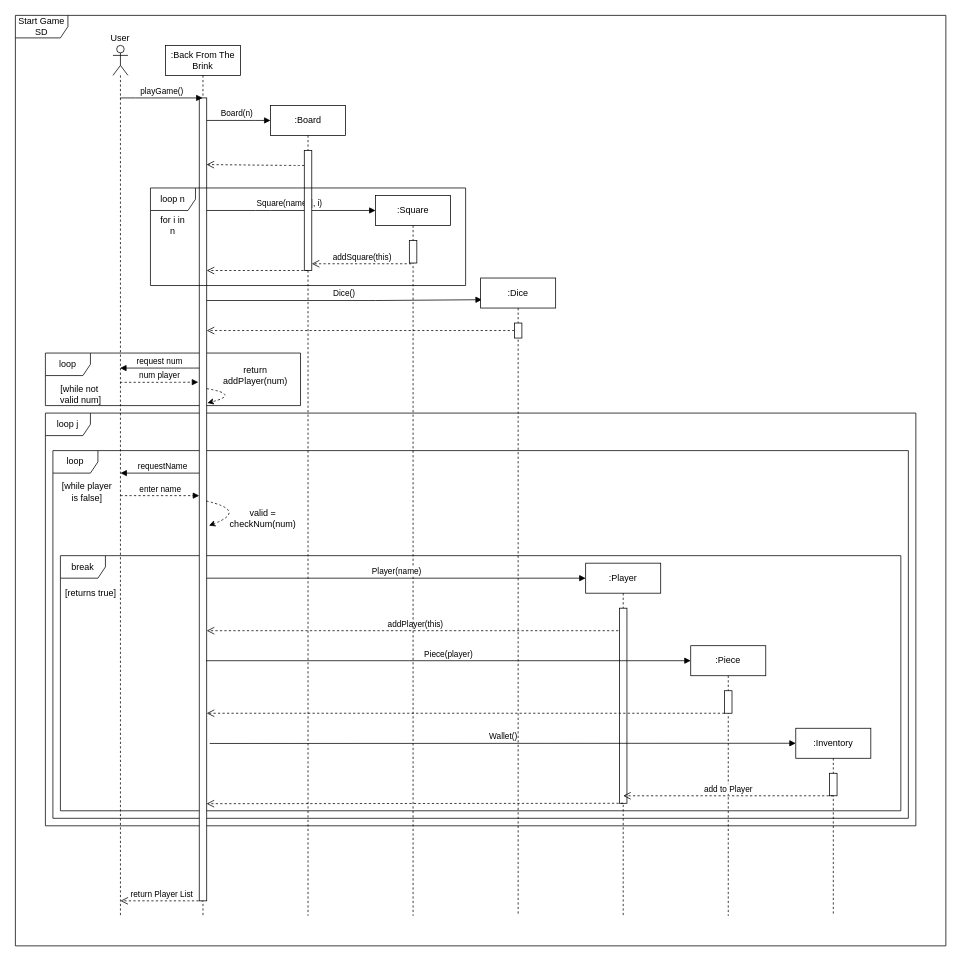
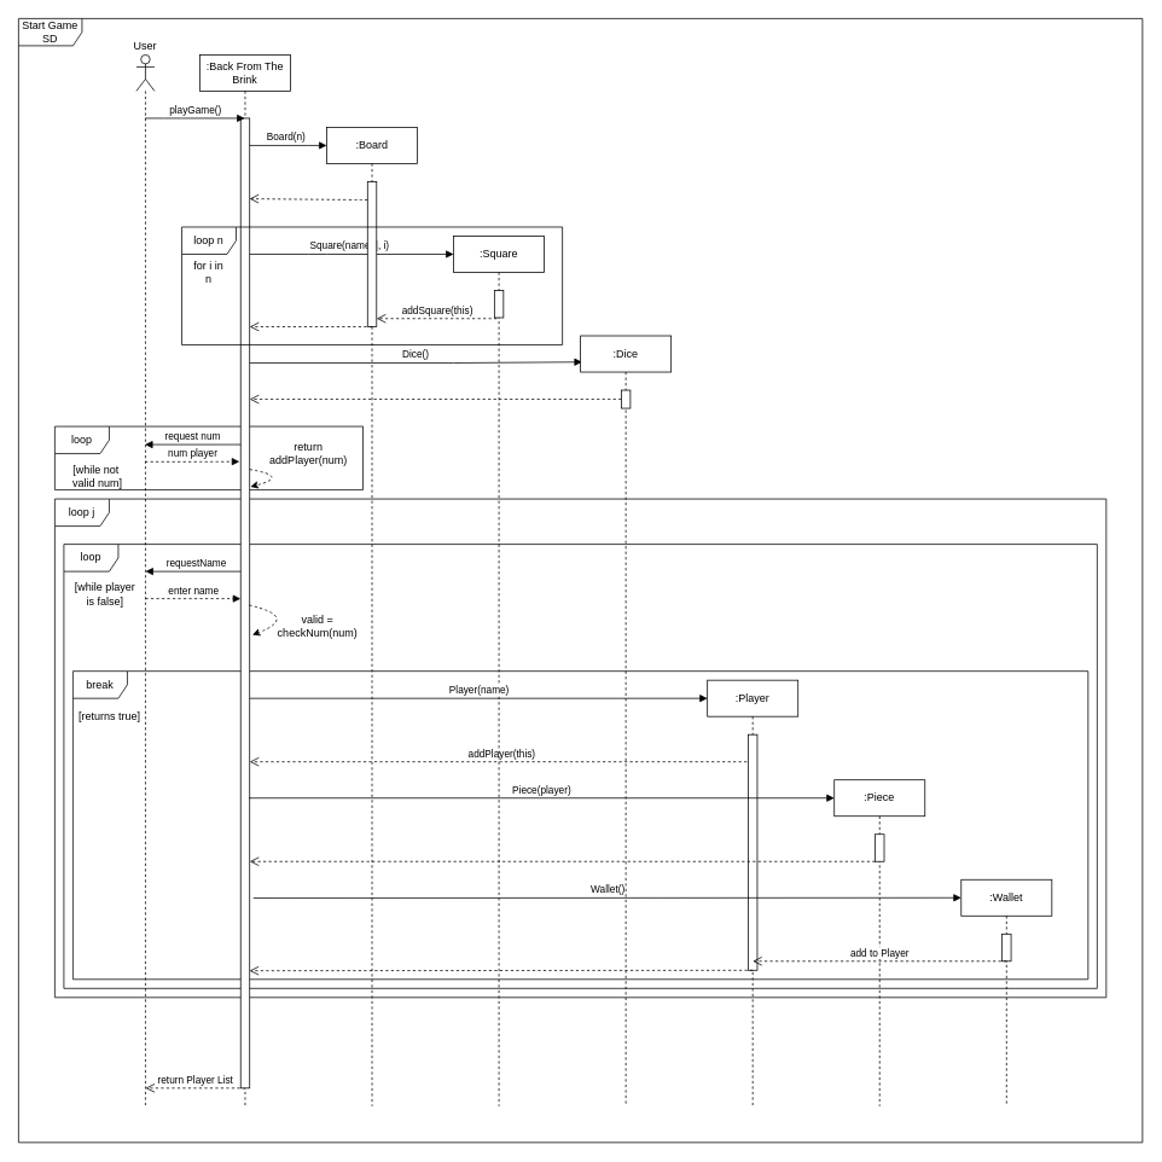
- <mxCell id="47" value=":Inventory" style="shape=umlLifeline;perimeter=lifelinePerimeter;whiteSpace=wrap;html=1;container=1;collapsible=0;recursiveResize=0;outlineConnect=0;" vertex="1" parent="1"><mxGeometry x="1060" y="970" width="100" height="250" as="geometry" /></mxCell>
+ <mxCell id="47" value=":Wallet" style="shape=umlLifeline;perimeter=lifelinePerimeter;whiteSpace=wrap;html=1;container=1;collapsible=0;recursiveResize=0;outlineConnect=0;" vertex="1" parent="1"><mxGeometry x="1060" y="970" width="100" height="250" as="geometry" /></mxCell>
